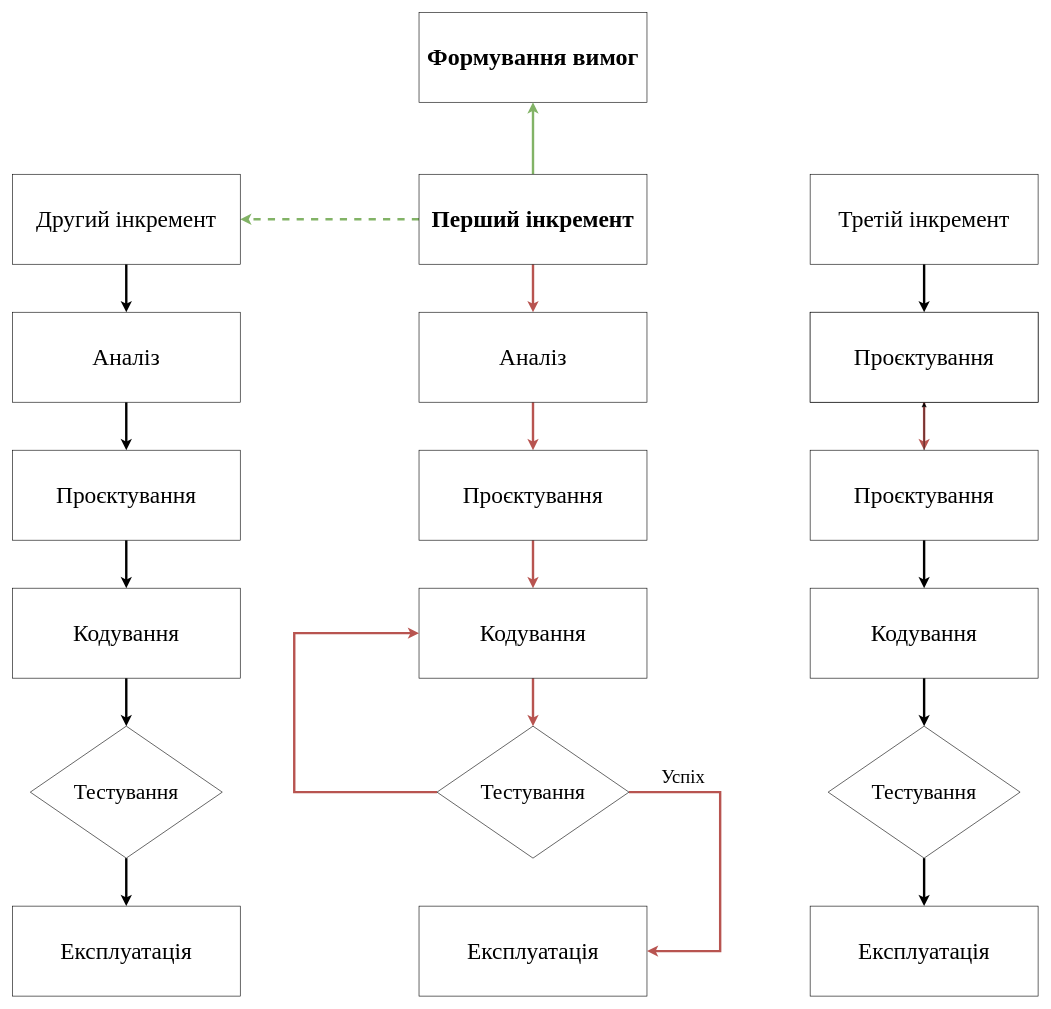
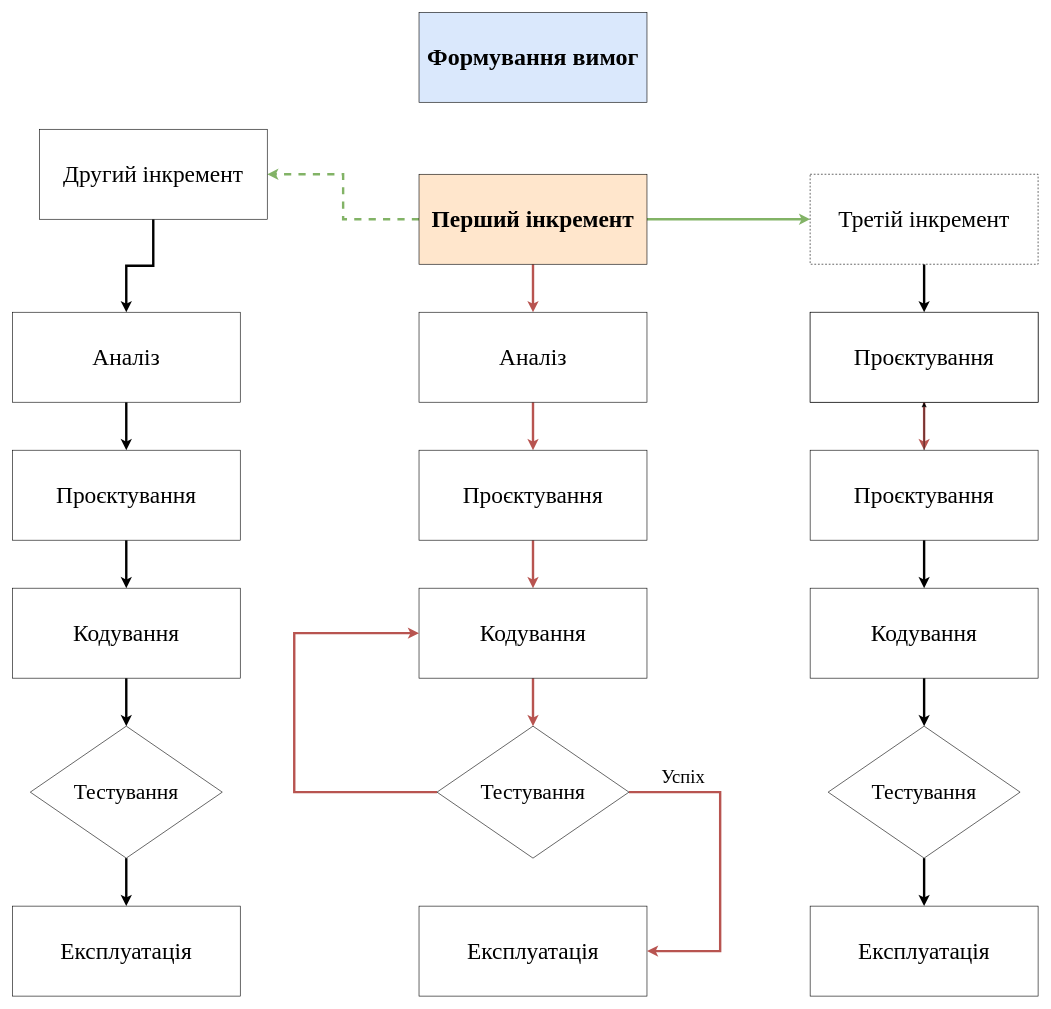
- <mxCell id="2" value="&lt;font face=&quot;Times New Roman&quot; style=&quot;font-size: 40px;&quot;&gt;&lt;b&gt;Формування вимог&lt;/b&gt;&lt;/font&gt;" style="rounded=0;whiteSpace=wrap;html=1;" parent="1" vertex="1"><mxGeometry x="698" y="20" width="380" height="150" as="geometry" /></mxCell>
+ <mxCell id="2" value="&lt;font face=&quot;Times New Roman&quot; style=&quot;font-size: 40px;&quot;&gt;&lt;b&gt;Формування вимог&lt;/b&gt;&lt;/font&gt;" style="rounded=0;whiteSpace=wrap;html=1;fillColor=#dae8fc;" parent="1" vertex="1"><mxGeometry x="698" y="20" width="380" height="150" as="geometry" /></mxCell>
- <mxCell id="5" style="edgeStyle=orthogonalEdgeStyle;rounded=0;orthogonalLoop=1;jettySize=auto;html=1;strokeWidth=4;fillColor=#d5e8d4;strokeColor=#82b366;" parent="1" source="6" target="2" edge="1"><mxGeometry relative="1" as="geometry" /></mxCell>
+ <mxCell id="5" style="edgeStyle=orthogonalEdgeStyle;rounded=0;orthogonalLoop=1;jettySize=auto;html=1;entryX=0;entryY=0.5;entryDx=0;entryDy=0;strokeWidth=4;fillColor=#d5e8d4;strokeColor=#82b366;" parent="1" source="6" target="30" edge="1"><mxGeometry relative="1" as="geometry" /></mxCell>
- <mxCell id="19" value="&lt;font face=&quot;Times New Roman&quot; style=&quot;font-size: 39px;&quot;&gt;Другий інкремент&lt;/font&gt;" style="rounded=0;whiteSpace=wrap;html=1;" parent="1" vertex="1"><mxGeometry x="20" y="290" width="380" height="150" as="geometry" /></mxCell>
+ <mxCell id="19" value="&lt;font face=&quot;Times New Roman&quot; style=&quot;font-size: 39px;&quot;&gt;Другий інкремент&lt;/font&gt;" style="rounded=0;whiteSpace=wrap;html=1;" parent="1" vertex="1"><mxGeometry x="65" y="215" width="380" height="150" as="geometry" /></mxCell>
- <mxCell id="6" value="&lt;font face=&quot;Times New Roman&quot; style=&quot;font-size: 39px;&quot;&gt;&lt;b&gt;Перший інкремент&lt;/b&gt;&lt;/font&gt;" style="rounded=0;whiteSpace=wrap;html=1;" parent="1" vertex="1"><mxGeometry x="698" y="290" width="380" height="150" as="geometry" /></mxCell>
+ <mxCell id="6" value="&lt;font face=&quot;Times New Roman&quot; style=&quot;font-size: 39px;&quot;&gt;&lt;b&gt;Перший інкремент&lt;/b&gt;&lt;/font&gt;" style="rounded=0;whiteSpace=wrap;html=1;fillColor=#ffe6cc;" parent="1" vertex="1"><mxGeometry x="698" y="290" width="380" height="150" as="geometry" /></mxCell>
- <mxCell id="30" value="&lt;font face=&quot;Times New Roman&quot; style=&quot;font-size: 39px;&quot;&gt;Третій інкремент&lt;/font&gt;" style="rounded=0;whiteSpace=wrap;html=1;" parent="1" vertex="1"><mxGeometry x="1350" y="290" width="380" height="150" as="geometry" /></mxCell>
+ <mxCell id="30" value="&lt;font face=&quot;Times New Roman&quot; style=&quot;font-size: 39px;&quot;&gt;Третій інкремент&lt;/font&gt;" style="rounded=0;whiteSpace=wrap;html=1;dashed=1;" parent="1" vertex="1"><mxGeometry x="1350" y="290" width="380" height="150" as="geometry" /></mxCell>
